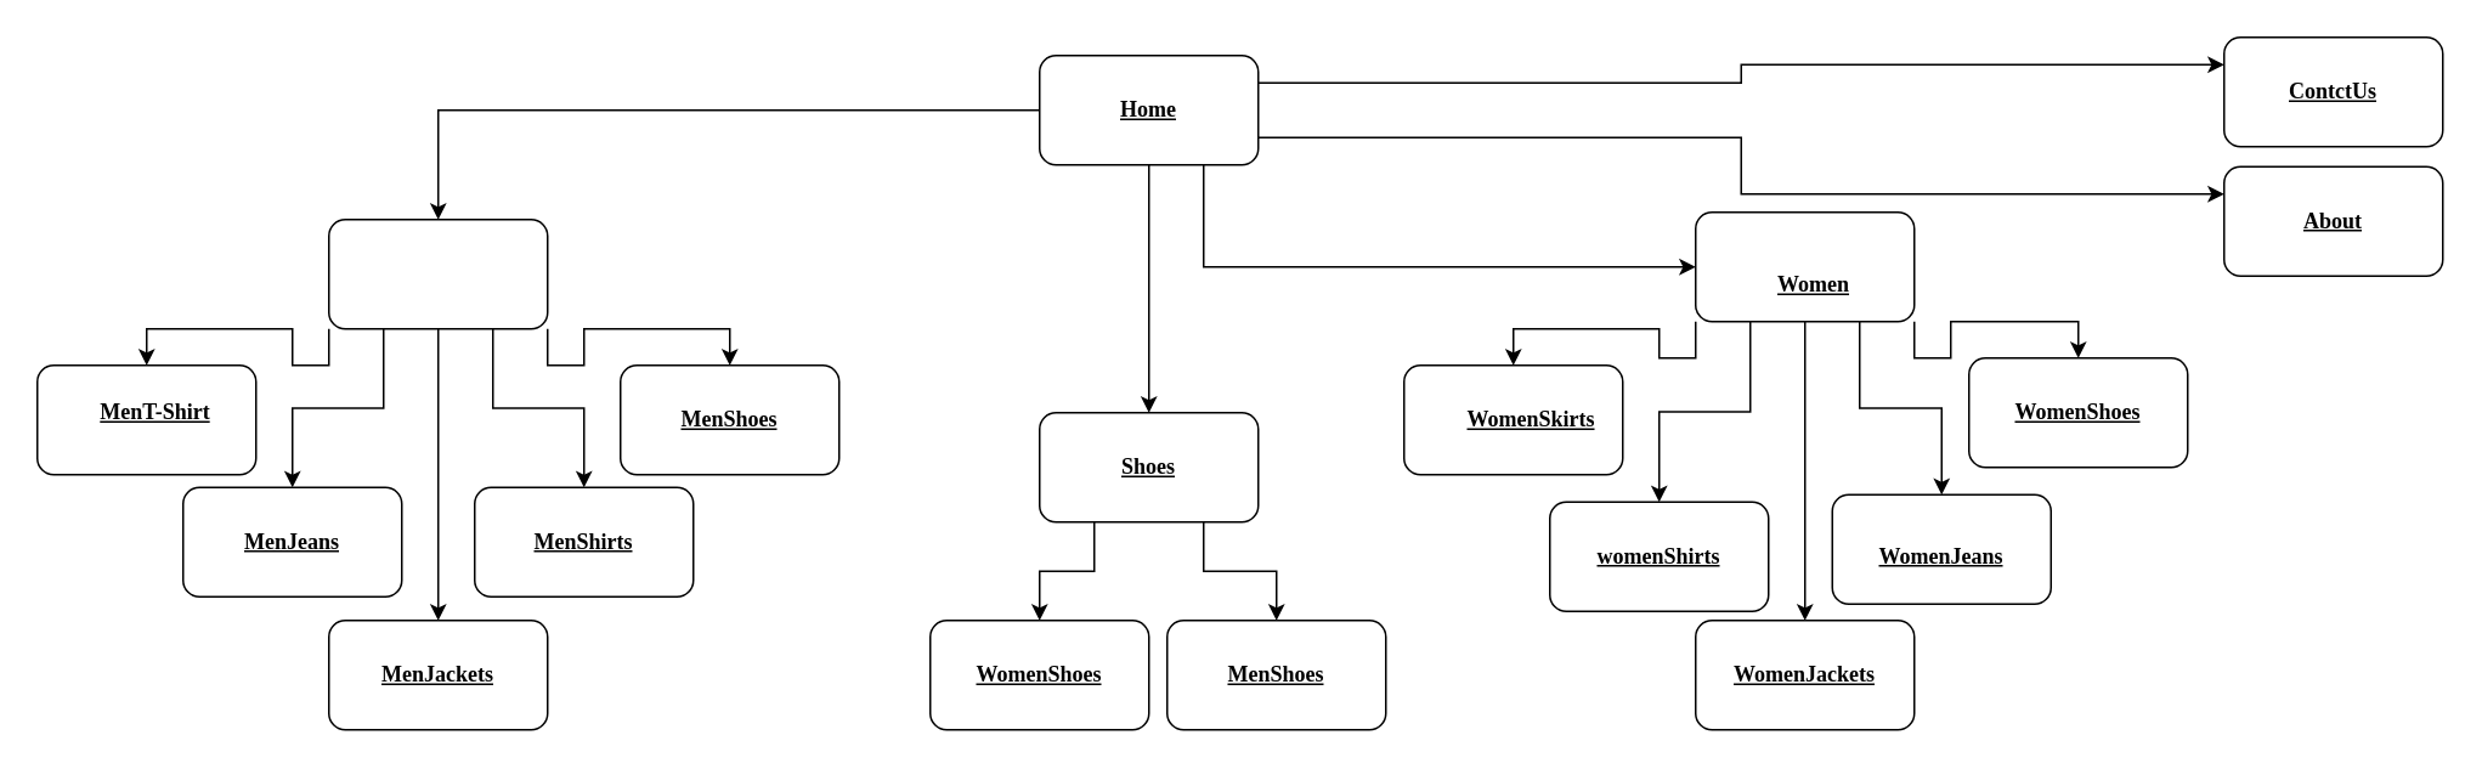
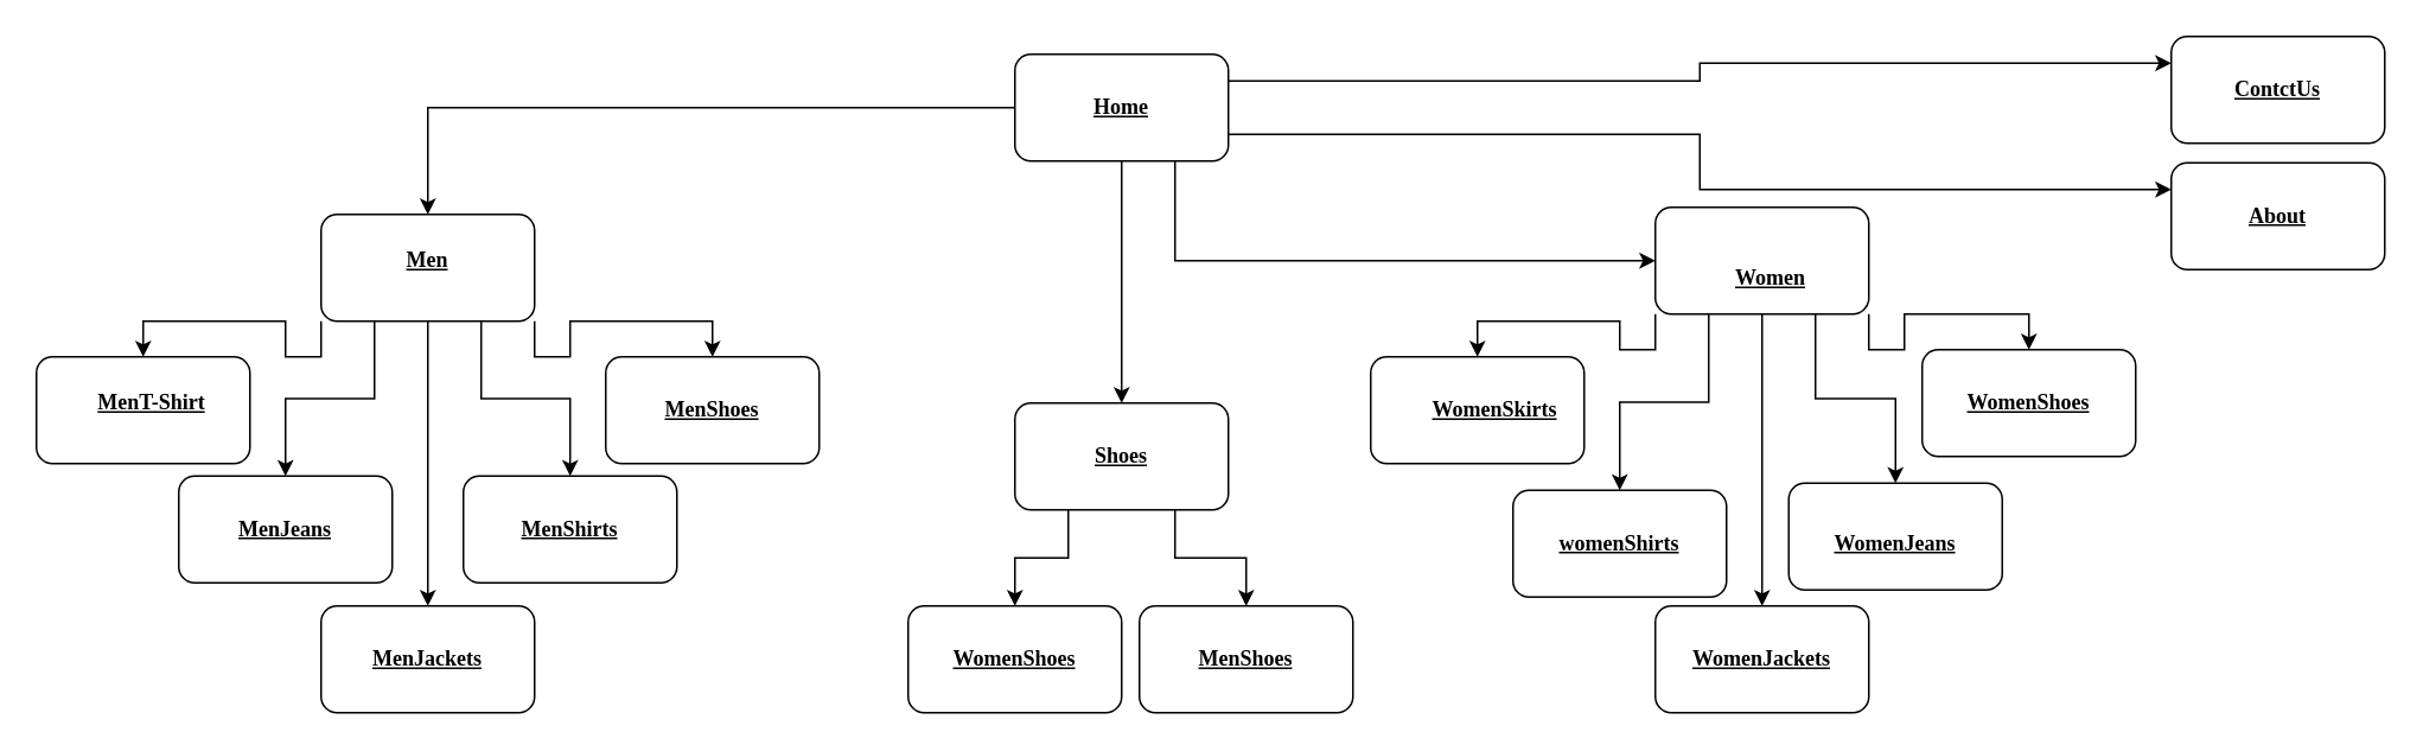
+ <mxCell id="25" value="Men" style="text;html=1;strokeColor=none;fillColor=none;align=center;verticalAlign=middle;whiteSpace=wrap;rounded=0;fontFamily=Tahoma;fontStyle=5" parent="1" vertex="1"><mxGeometry x="210" y="131" width="60" height="30" as="geometry" /></mxCell>
